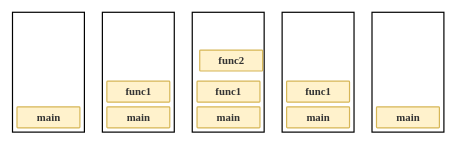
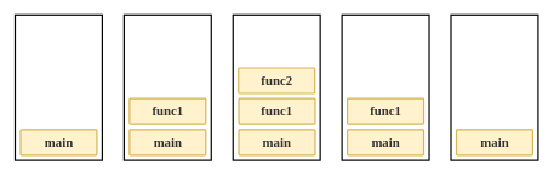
- <mxCell id="14" value="&lt;h2&gt;&lt;font face=&quot;Verdana&quot; color=&quot;#333333&quot;&gt;func2&lt;/font&gt;&lt;/h2&gt;" style="rounded=1;whiteSpace=wrap;html=1;strokeWidth=2;perimeterSpacing=0;absoluteArcSize=0;arcSize=4;imageHeight=24;fillColor=#fff2cc;strokeColor=#d6b656;" vertex="1" parent="1"><mxGeometry x="332.5" y="83" width="105" height="35" as="geometry" /></mxCell>
+ <mxCell id="14" value="&lt;h2&gt;&lt;font face=&quot;Verdana&quot; color=&quot;#333333&quot;&gt;func2&lt;/font&gt;&lt;/h2&gt;" style="rounded=1;whiteSpace=wrap;html=1;strokeWidth=2;perimeterSpacing=0;absoluteArcSize=0;arcSize=4;imageHeight=24;fillColor=#fff2cc;strokeColor=#d6b656;" vertex="1" parent="1"><mxGeometry x="327.5" y="93" width="105" height="35" as="geometry" /></mxCell>
